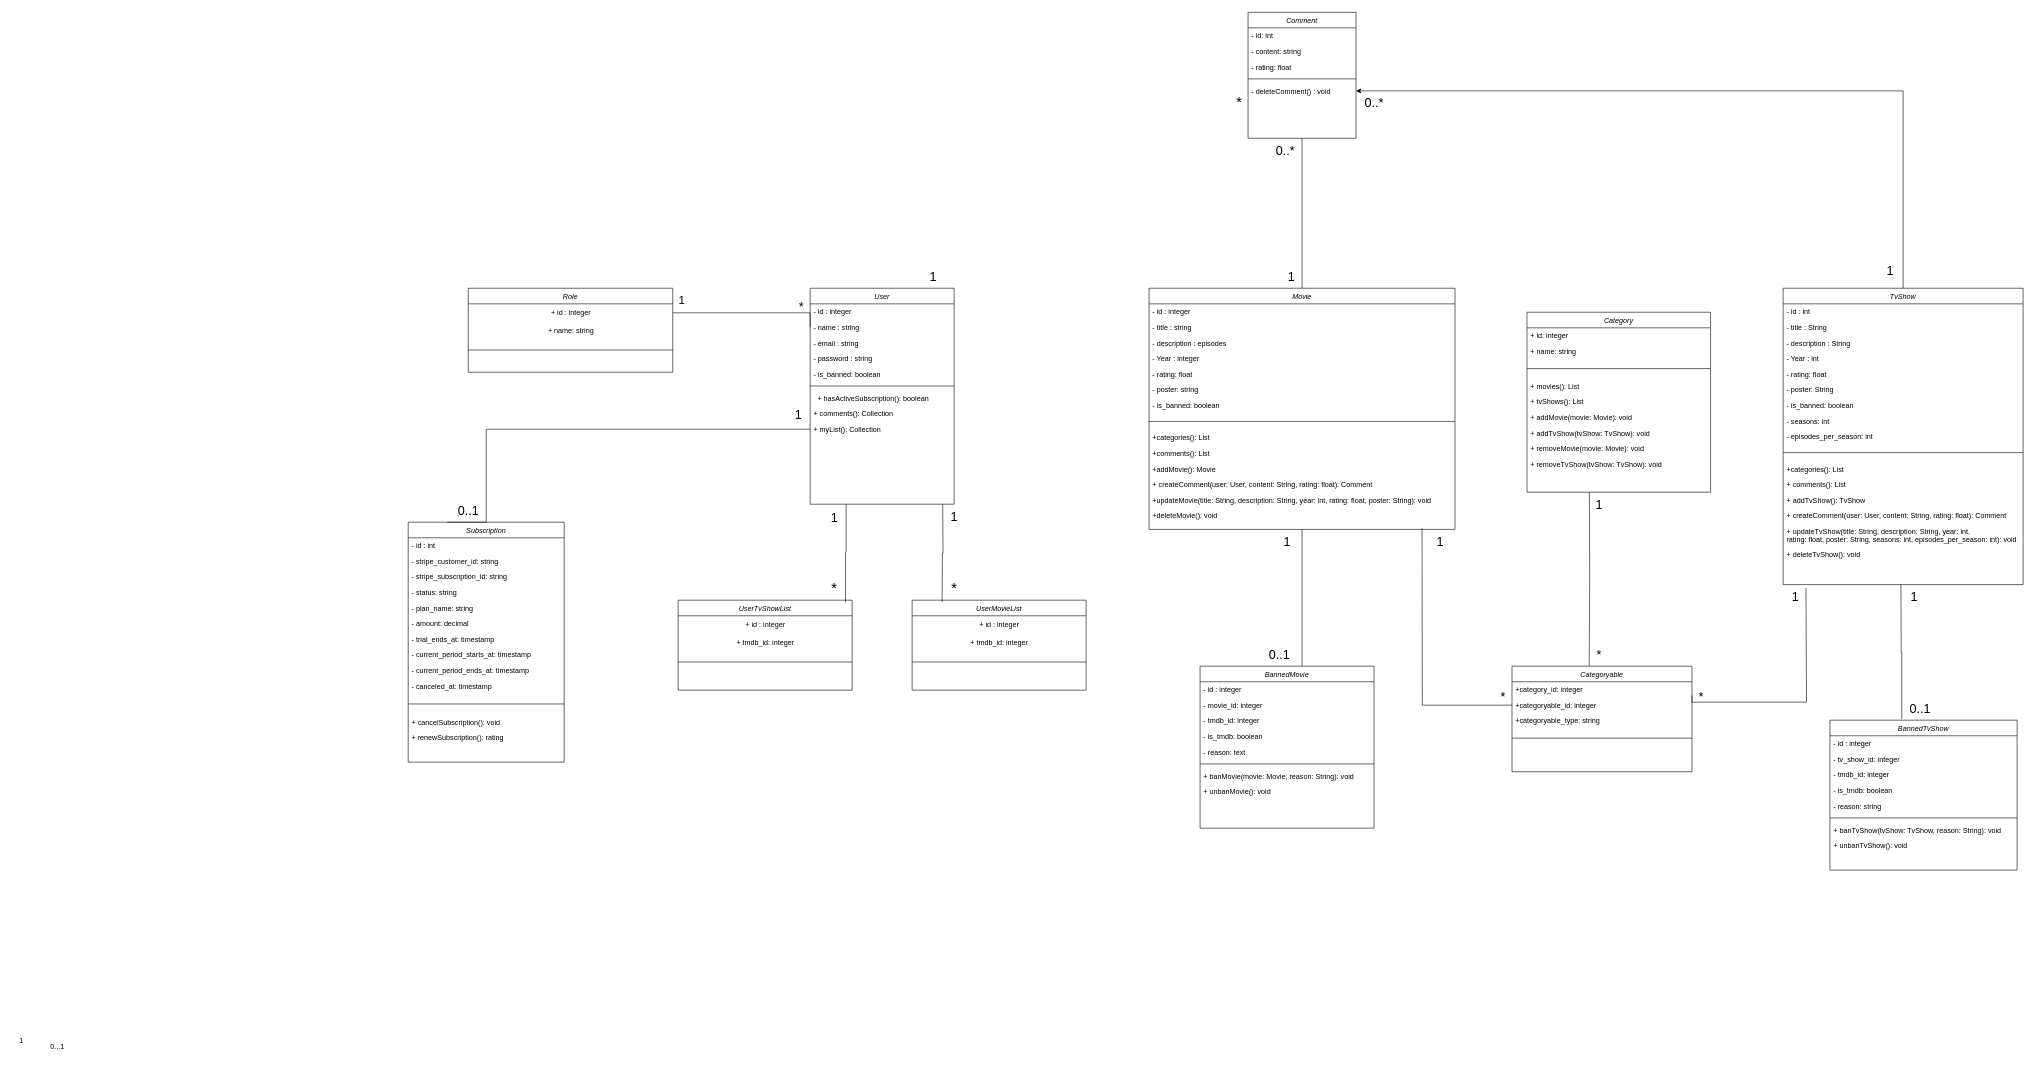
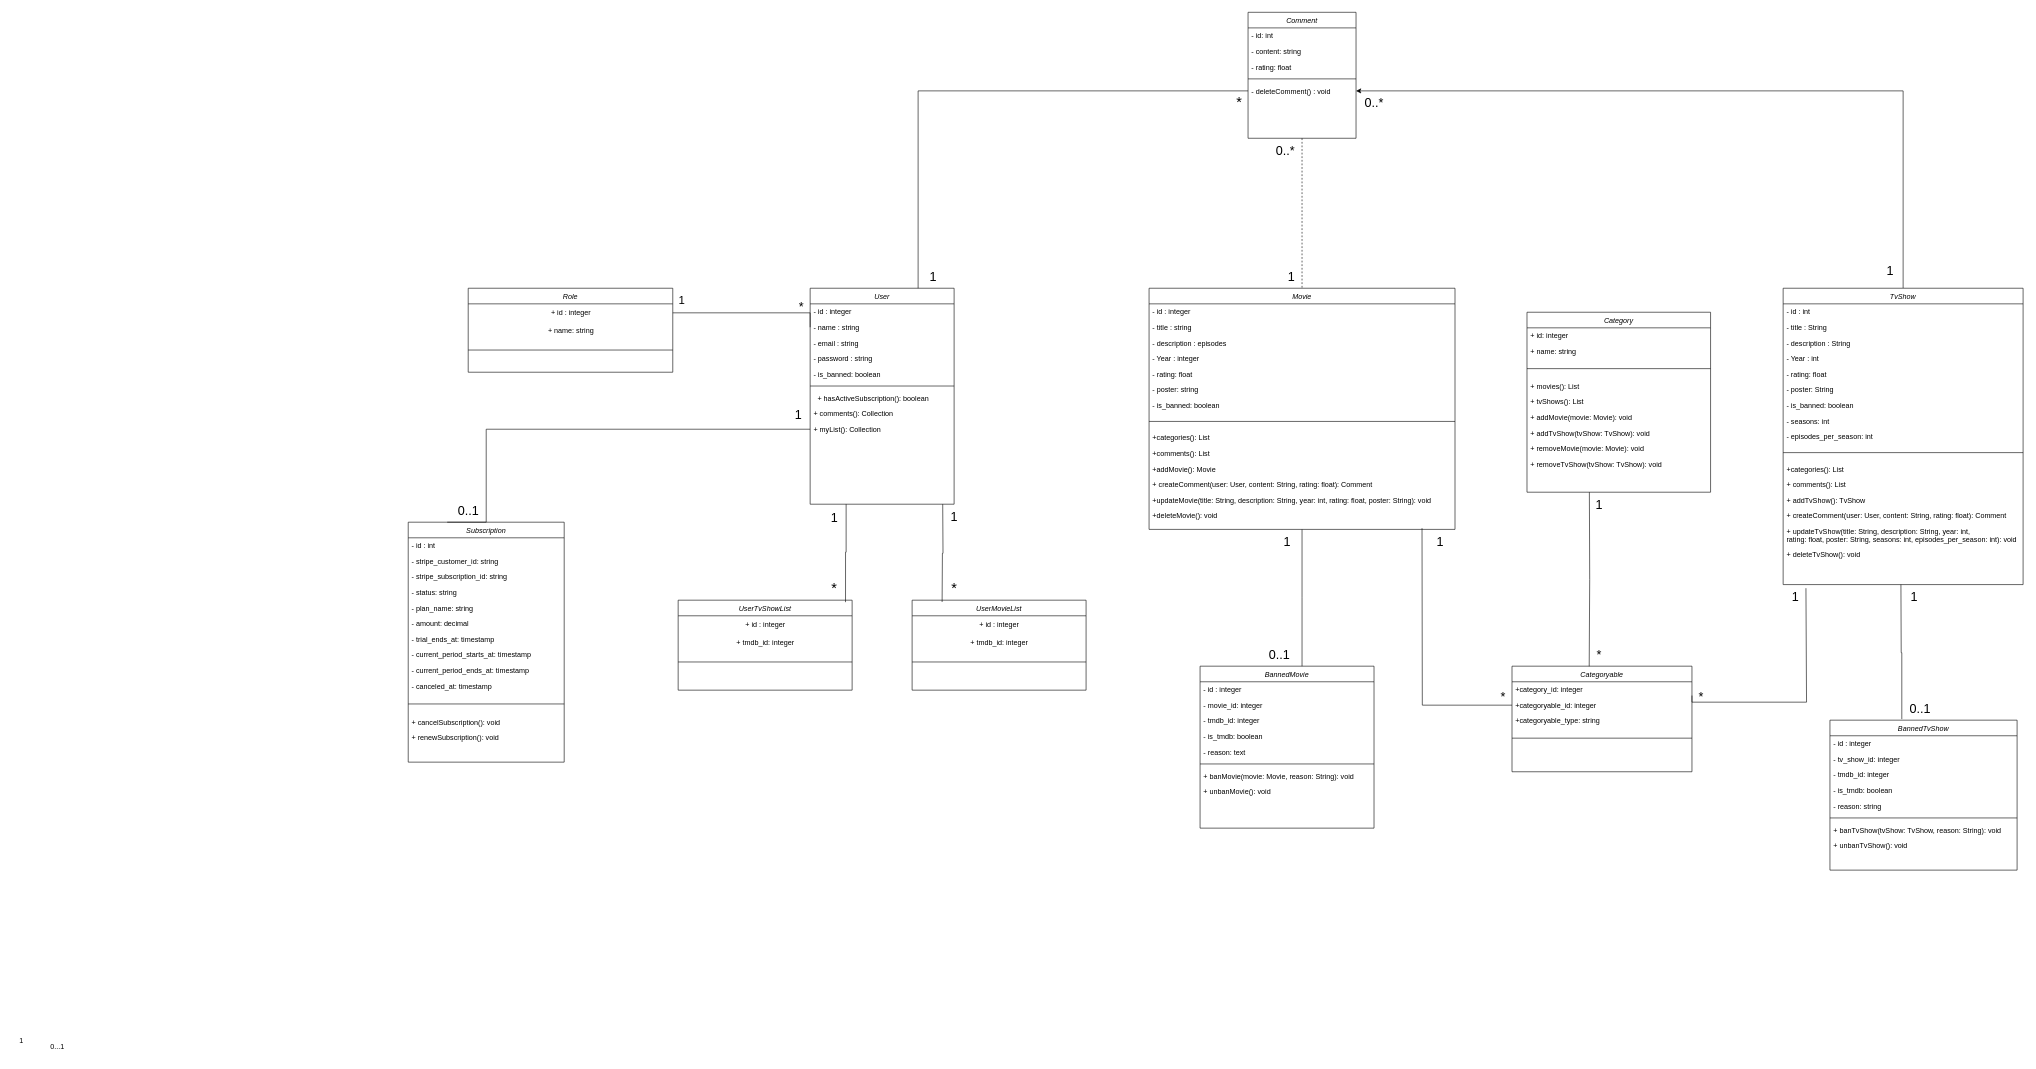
+ <mxCell id="115" style="edgeStyle=orthogonalEdgeStyle;rounded=0;orthogonalLoop=1;jettySize=auto;html=1;exitX=0;exitY=0.5;exitDx=0;exitDy=0;entryX=0.75;entryY=0;entryDx=0;entryDy=0;endArrow=none;startFill=0;endFill=1;startArrow=none;" parent="1" source="47" target="2" edge="1"><mxGeometry relative="1" as="geometry" /></mxCell>
- <mxCell id="41" style="edgeStyle=orthogonalEdgeStyle;rounded=0;orthogonalLoop=1;jettySize=auto;html=1;exitX=0.5;exitY=1;exitDx=0;exitDy=0;entryX=0.5;entryY=0;entryDx=0;entryDy=0;endArrow=none;startFill=0;" parent="1" source="42" target="16" edge="1"><mxGeometry relative="1" as="geometry" /></mxCell>
+ <mxCell id="41" style="edgeStyle=orthogonalEdgeStyle;rounded=0;orthogonalLoop=1;jettySize=auto;html=1;exitX=0.5;exitY=1;exitDx=0;exitDy=0;entryX=0.5;entryY=0;entryDx=0;entryDy=0;endArrow=none;startFill=0;dashed=1;" parent="1" source="42" target="16" edge="1"><mxGeometry relative="1" as="geometry" /></mxCell>
- <mxCell id="105" value="+ renewSubscription(): rating" style="text;align=left;verticalAlign=top;spacingLeft=4;spacingRight=4;overflow=hidden;rotatable=0;points=[[0,0.5],[1,0.5]];portConstraint=eastwest;rounded=0;shadow=0;html=0;" parent="92" vertex="1"><mxGeometry y="346" width="260" height="26" as="geometry" /></mxCell>
+ <mxCell id="105" value="+ renewSubscription(): void" style="text;align=left;verticalAlign=top;spacingLeft=4;spacingRight=4;overflow=hidden;rotatable=0;points=[[0,0.5],[1,0.5]];portConstraint=eastwest;rounded=0;shadow=0;html=0;" parent="92" vertex="1"><mxGeometry y="346" width="260" height="26" as="geometry" /></mxCell>
